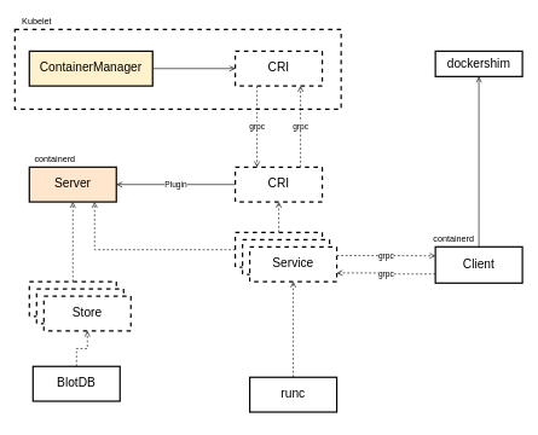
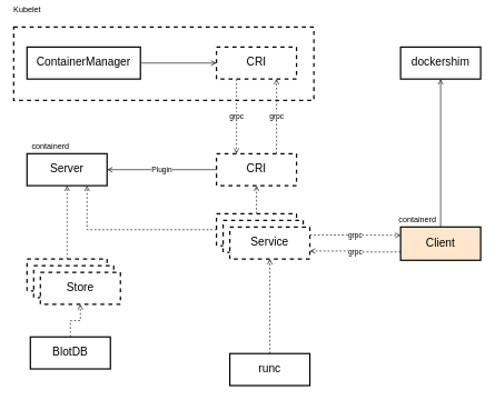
- <mxCell id="7" value="Kubelet" style="text;html=1;align=center;verticalAlign=middle;resizable=0;points=[];autosize=1;strokeColor=none;" parent="1" vertex="1"><mxGeometry x="20" y="20" width="60" height="20" as="geometry" /></mxCell>
+ <mxCell id="7" value="Kubelet" style="text;html=1;align=center;verticalAlign=middle;resizable=0;points=[];autosize=1;strokeColor=none;" parent="1" vertex="1"><mxGeometry x="10" y="5" width="60" height="20" as="geometry" /></mxCell>
- <mxCell id="29" value="dockershim" style="rounded=0;whiteSpace=wrap;html=1;fontSize=17;strokeWidth=2;fillColor=#ffffff;" parent="1" vertex="1"><mxGeometry x="600" y="70" width="120" height="35" as="geometry" /></mxCell>
+ <mxCell id="29" value="dockershim" style="rounded=0;whiteSpace=wrap;html=1;fontSize=17;strokeWidth=2;fillColor=#ffffff;" parent="1" vertex="1"><mxGeometry x="600" y="70" width="120" height="48" as="geometry" /></mxCell>
- <mxCell id="6" value="ContainerManager" style="rounded=0;whiteSpace=wrap;html=1;fontSize=17;strokeWidth=2;fillColor=#fff2cc;" parent="1" vertex="1"><mxGeometry x="40" y="70" width="170" height="48" as="geometry" /></mxCell>
+ <mxCell id="6" value="ContainerManager" style="rounded=0;whiteSpace=wrap;html=1;fontSize=17;strokeWidth=2;" parent="1" vertex="1"><mxGeometry x="40" y="70" width="170" height="48" as="geometry" /></mxCell>
- <mxCell id="11" value="Server" style="rounded=0;whiteSpace=wrap;html=1;fontSize=17;strokeWidth=2;fillColor=#ffe6cc;" parent="1" vertex="1"><mxGeometry x="40" y="230" width="120" height="48" as="geometry" /></mxCell>
+ <mxCell id="11" value="Server" style="rounded=0;whiteSpace=wrap;html=1;fontSize=17;strokeWidth=2;fillColor=#ffffff;" parent="1" vertex="1"><mxGeometry x="40" y="230" width="120" height="48" as="geometry" /></mxCell>
- <mxCell id="24" value="Client" style="rounded=0;whiteSpace=wrap;html=1;fontSize=17;strokeWidth=2;fillColor=#ffffff;" parent="1" vertex="1"><mxGeometry x="600" y="340" width="120" height="50" as="geometry" /></mxCell>
+ <mxCell id="24" value="Client" style="rounded=0;whiteSpace=wrap;html=1;fontSize=17;strokeWidth=2;fillColor=#ffe6cc;" parent="1" vertex="1"><mxGeometry x="600" y="340" width="120" height="50" as="geometry" /></mxCell>
- <mxCell id="31" value="runc" style="rounded=0;whiteSpace=wrap;html=1;fontSize=17;strokeWidth=2;fillColor=#ffffff;" parent="1" vertex="1"><mxGeometry x="344" y="520" width="120" height="48" as="geometry" /></mxCell>
+ <mxCell id="31" value="runc" style="rounded=0;whiteSpace=wrap;html=1;fontSize=17;strokeWidth=2;fillColor=#ffffff;" parent="1" vertex="1"><mxGeometry x="344" y="530" width="120" height="48" as="geometry" /></mxCell>
